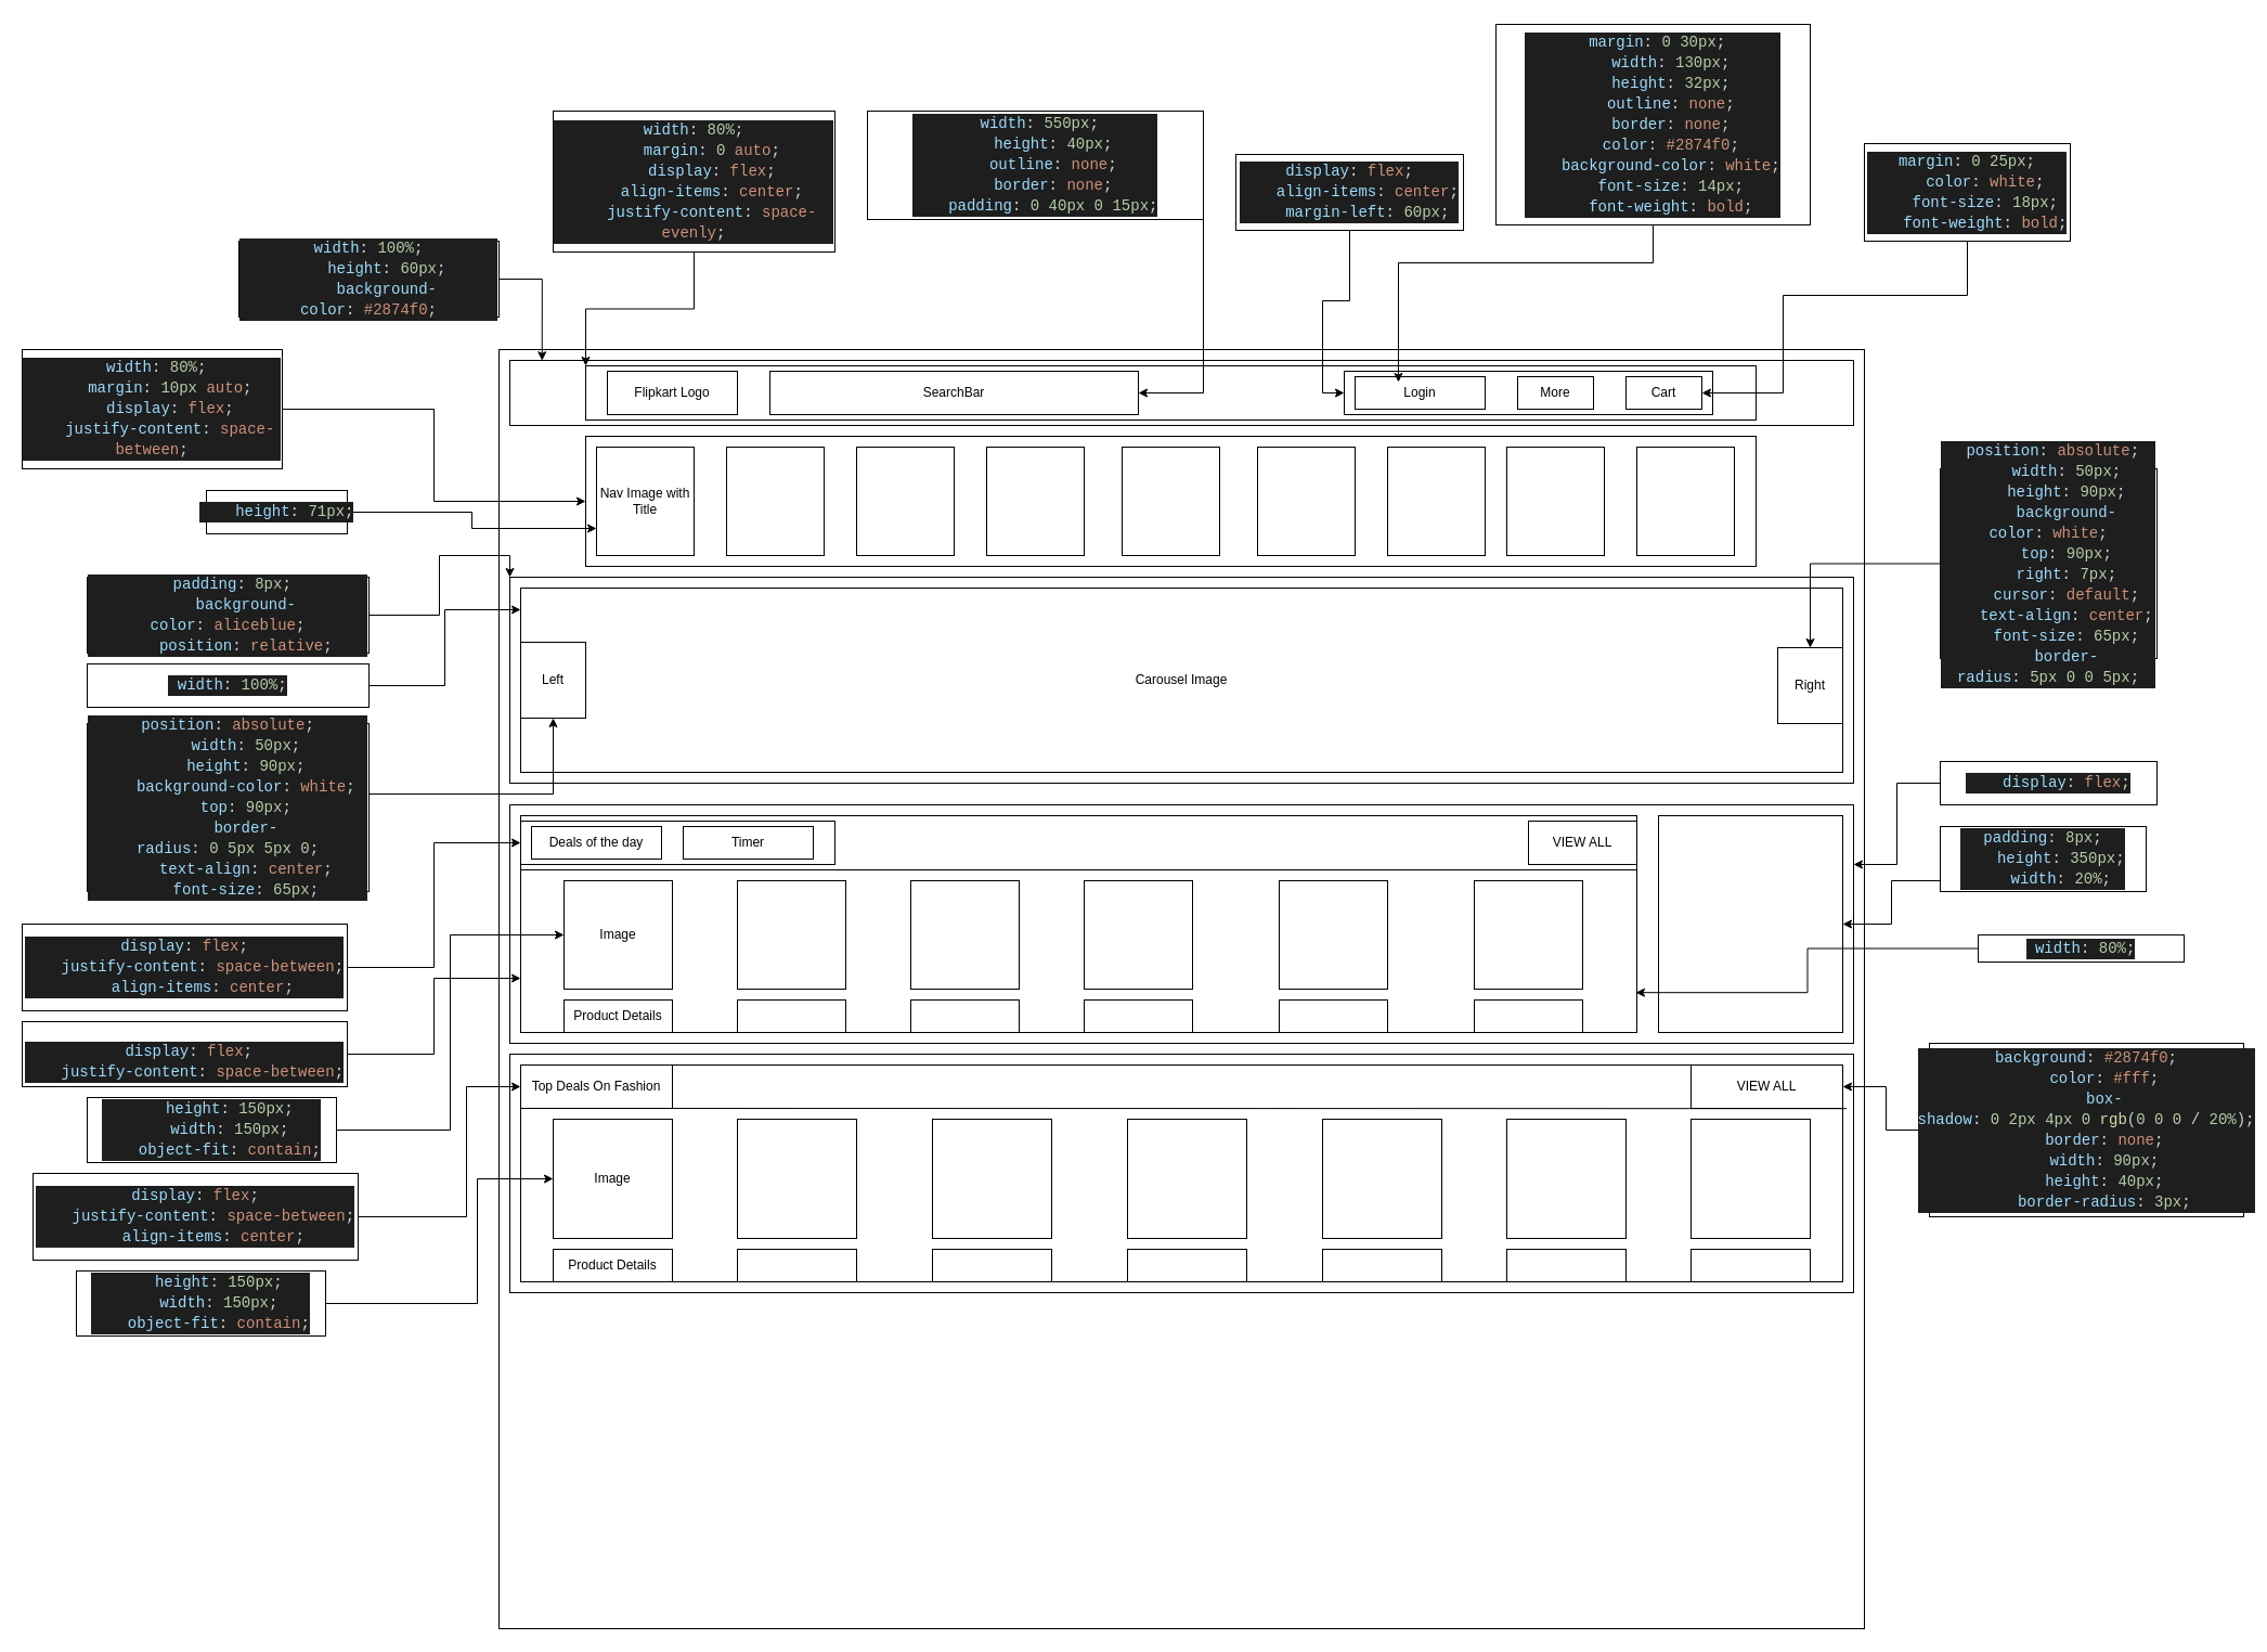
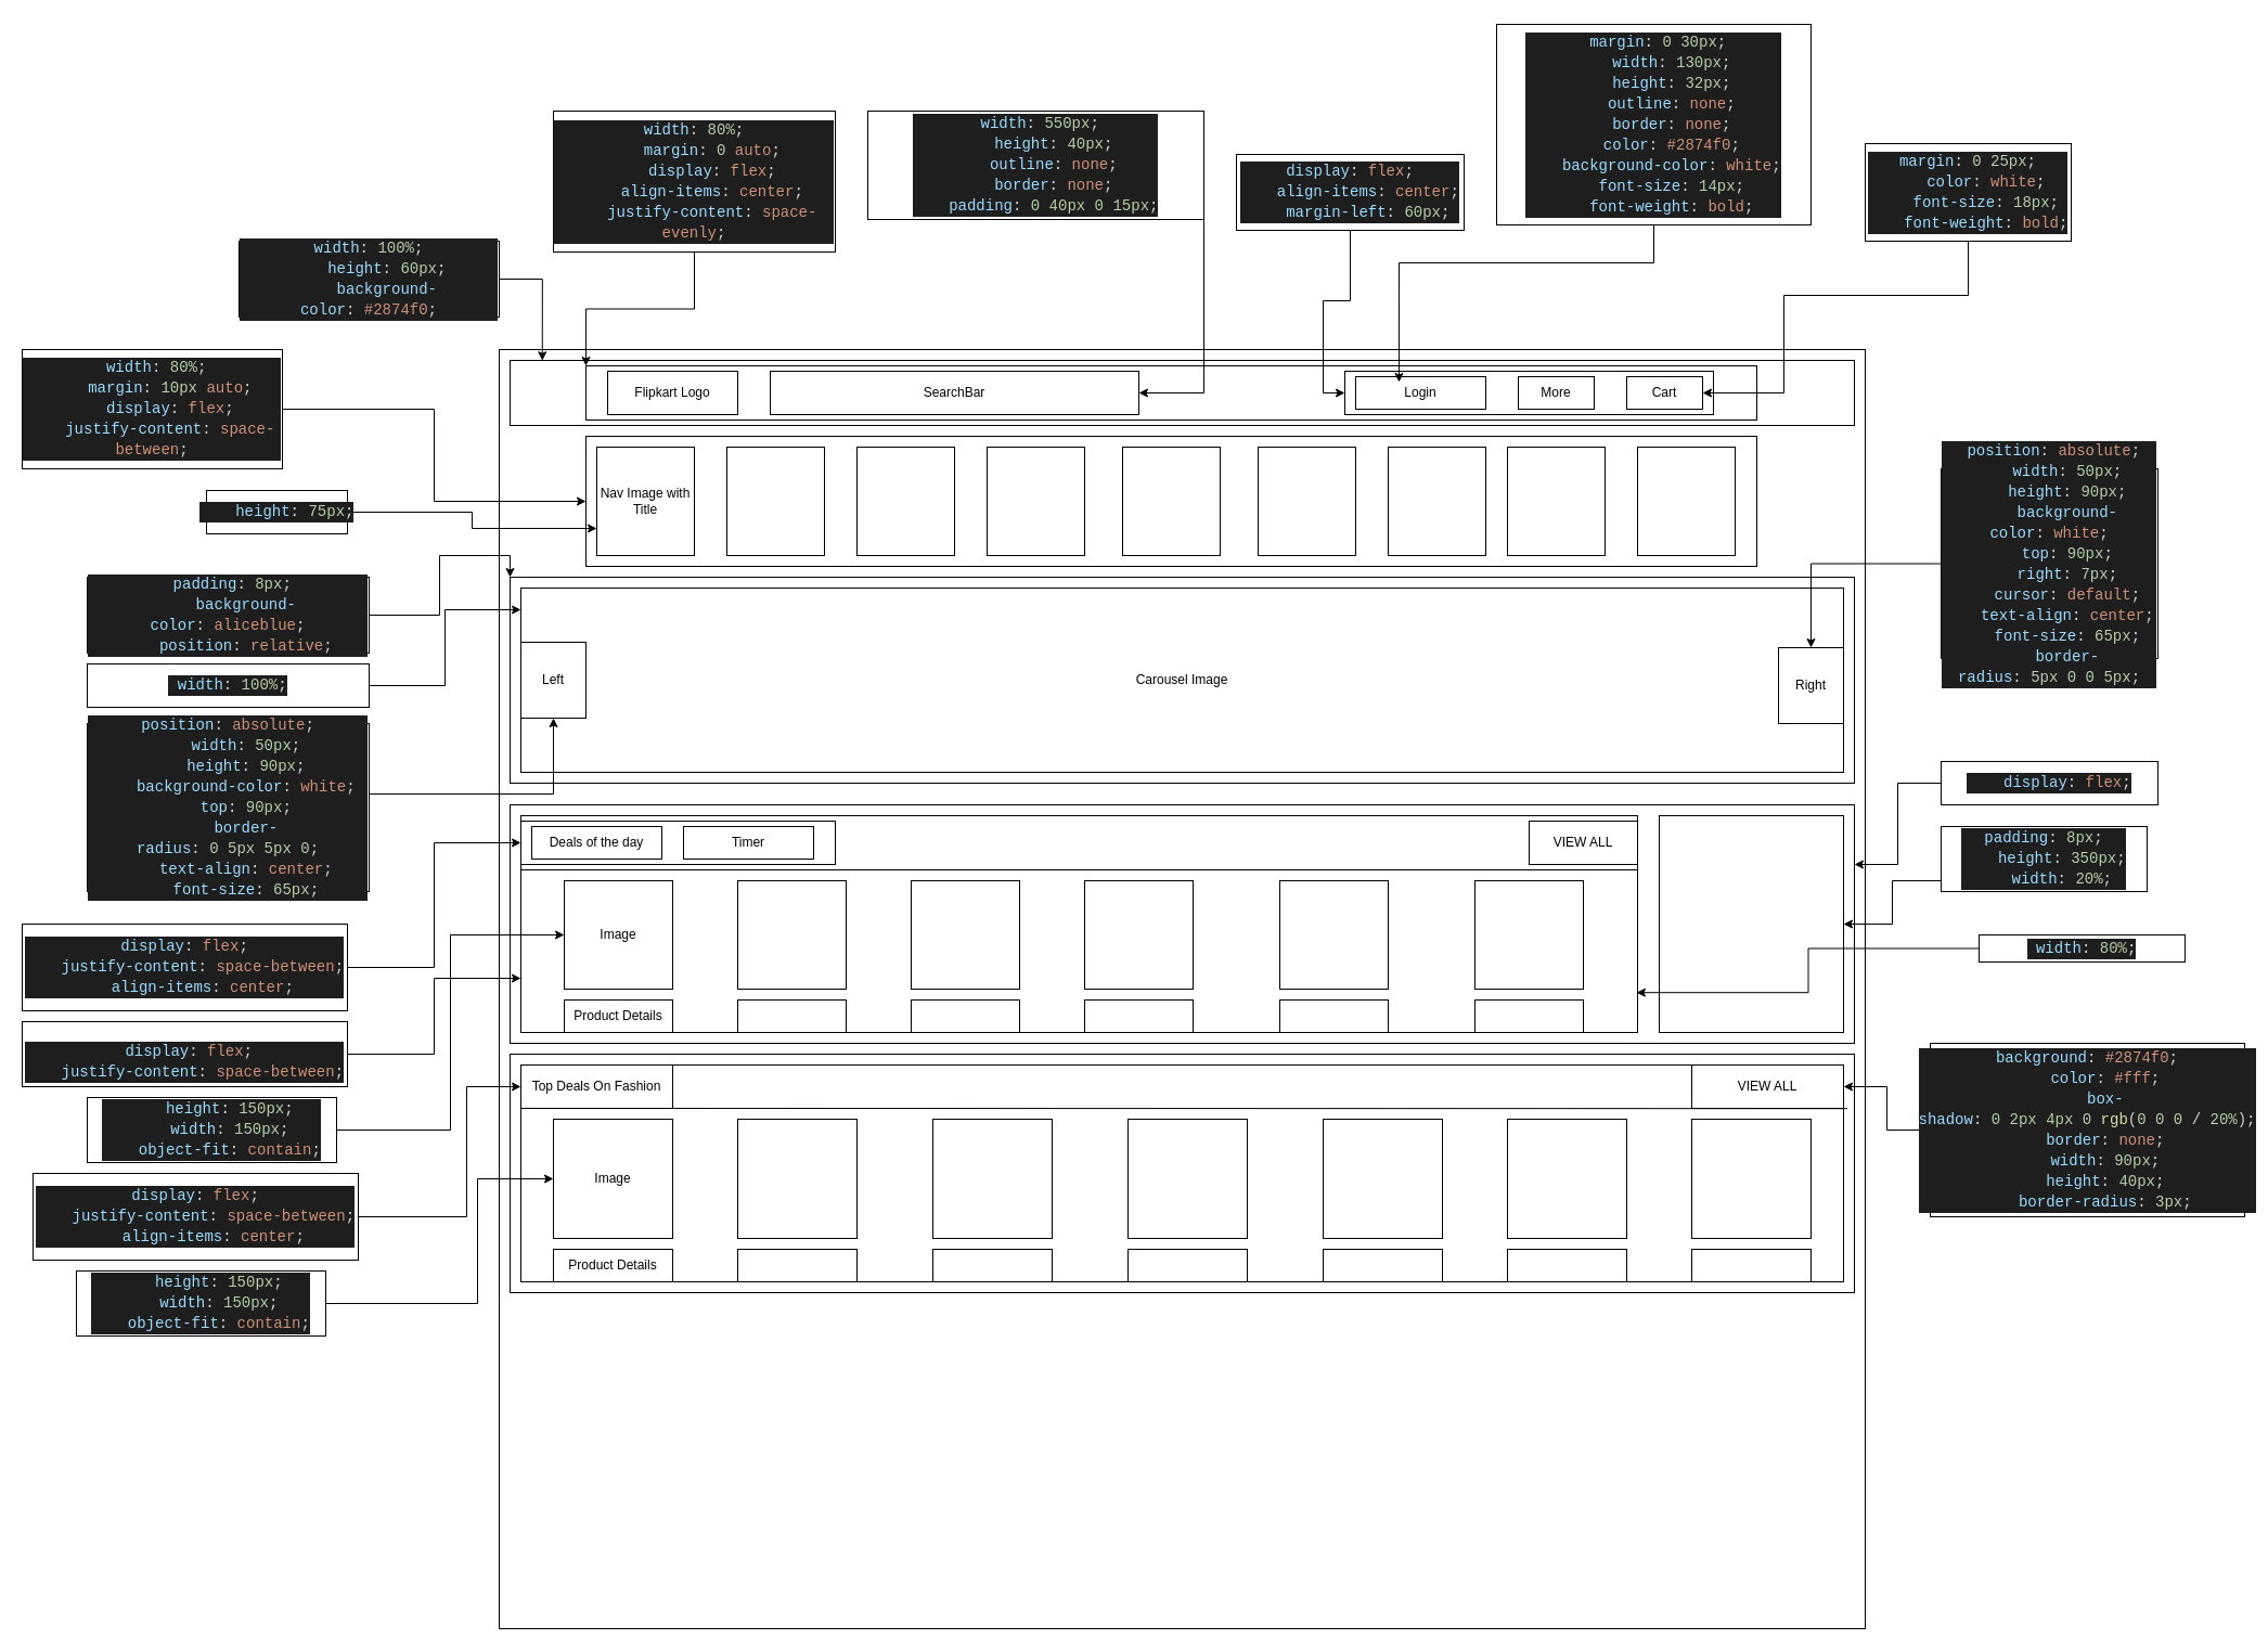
- <mxCell id="36" value="&#10;&#10;&lt;div style=&quot;color: rgb(212, 212, 212); background-color: rgb(30, 30, 30); font-family: consolas, &amp;quot;courier new&amp;quot;, monospace; font-weight: normal; font-size: 14px; line-height: 19px;&quot;&gt;&lt;div&gt;&lt;span style=&quot;color: #d4d4d4&quot;&gt;&amp;nbsp;&amp;nbsp;&amp;nbsp;&amp;nbsp;&lt;/span&gt;&lt;span style=&quot;color: #9cdcfe&quot;&gt;height&lt;/span&gt;&lt;span style=&quot;color: #d4d4d4&quot;&gt;:&amp;nbsp;&lt;/span&gt;&lt;span style=&quot;color: #b5cea8&quot;&gt;71px&lt;/span&gt;&lt;span style=&quot;color: #d4d4d4&quot;&gt;;&lt;/span&gt;&lt;/div&gt;&lt;div&gt;&lt;span style=&quot;color: #d4d4d4&quot;&gt;&lt;/span&gt;&lt;/div&gt;&lt;/div&gt;&#10;&#10;" style="rounded=0;whiteSpace=wrap;html=1;" parent="1" vertex="1"><mxGeometry x="190" y="450" width="130" height="40" as="geometry" /></mxCell>
+ <mxCell id="36" value="&#10;&#10;&lt;div style=&quot;color: rgb(212, 212, 212); background-color: rgb(30, 30, 30); font-family: consolas, &amp;quot;courier new&amp;quot;, monospace; font-weight: normal; font-size: 14px; line-height: 19px;&quot;&gt;&lt;div&gt;&lt;span style=&quot;color: #d4d4d4&quot;&gt;&amp;nbsp;&amp;nbsp;&amp;nbsp;&amp;nbsp;&lt;/span&gt;&lt;span style=&quot;color: #9cdcfe&quot;&gt;height&lt;/span&gt;&lt;span style=&quot;color: #d4d4d4&quot;&gt;:&amp;nbsp;&lt;/span&gt;&lt;span style=&quot;color: #b5cea8&quot;&gt;75px&lt;/span&gt;&lt;span style=&quot;color: #d4d4d4&quot;&gt;;&lt;/span&gt;&lt;/div&gt;&lt;div&gt;&lt;span style=&quot;color: #d4d4d4&quot;&gt;&lt;/span&gt;&lt;/div&gt;&lt;/div&gt;&#10;&#10;" style="rounded=0;whiteSpace=wrap;html=1;" parent="1" vertex="1"><mxGeometry x="190" y="450" width="130" height="40" as="geometry" /></mxCell>
